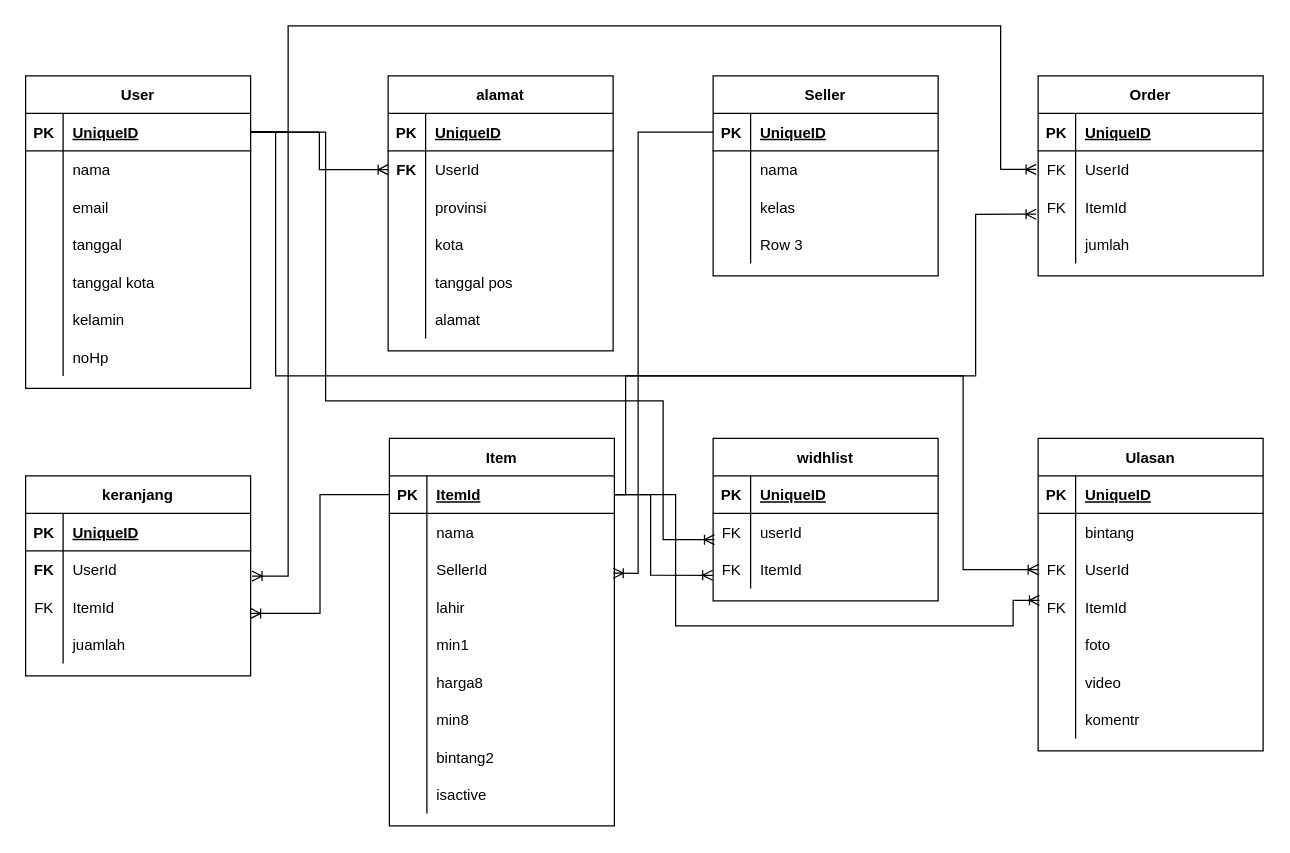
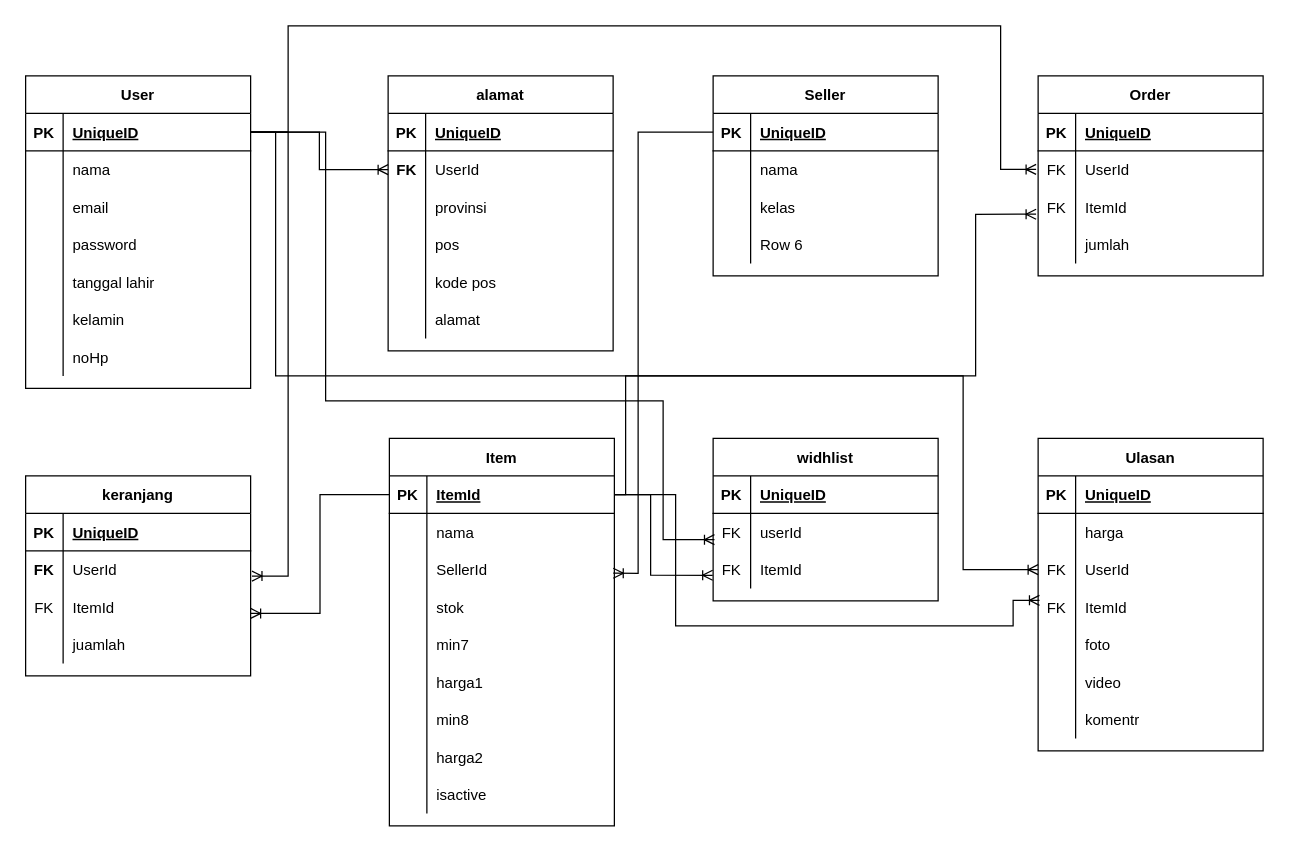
- <mxCell id="14" value="tanggal" style="shape=partialRectangle;connectable=0;fillColor=none;top=0;left=0;bottom=0;right=0;align=left;spacingLeft=6;overflow=hidden;" vertex="1" parent="12"><mxGeometry x="30" width="150" height="30" as="geometry"><mxRectangle width="150" height="30" as="alternateBounds" /></mxGeometry></mxCell>
+ <mxCell id="14" value="password" style="shape=partialRectangle;connectable=0;fillColor=none;top=0;left=0;bottom=0;right=0;align=left;spacingLeft=6;overflow=hidden;" vertex="1" parent="12"><mxGeometry x="30" width="150" height="30" as="geometry"><mxRectangle width="150" height="30" as="alternateBounds" /></mxGeometry></mxCell>
- <mxCell id="36" value="kota" style="shape=partialRectangle;connectable=0;fillColor=none;top=0;left=0;bottom=0;right=0;align=left;spacingLeft=6;overflow=hidden;" vertex="1" parent="34"><mxGeometry x="30" width="150" height="30" as="geometry"><mxRectangle width="150" height="30" as="alternateBounds" /></mxGeometry></mxCell>
+ <mxCell id="36" value="pos" style="shape=partialRectangle;connectable=0;fillColor=none;top=0;left=0;bottom=0;right=0;align=left;spacingLeft=6;overflow=hidden;" vertex="1" parent="34"><mxGeometry x="30" width="150" height="30" as="geometry"><mxRectangle width="150" height="30" as="alternateBounds" /></mxGeometry></mxCell>
- <mxCell id="99" value="Row 3" style="shape=partialRectangle;connectable=0;fillColor=none;top=0;left=0;bottom=0;right=0;align=left;spacingLeft=6;overflow=hidden;" vertex="1" parent="97"><mxGeometry x="30" width="150" height="30" as="geometry"><mxRectangle width="150" height="30" as="alternateBounds" /></mxGeometry></mxCell>
+ <mxCell id="99" value="Row 6" style="shape=partialRectangle;connectable=0;fillColor=none;top=0;left=0;bottom=0;right=0;align=left;spacingLeft=6;overflow=hidden;" vertex="1" parent="97"><mxGeometry x="30" width="150" height="30" as="geometry"><mxRectangle width="150" height="30" as="alternateBounds" /></mxGeometry></mxCell>
- <mxCell id="17" value="tanggal kota" style="shape=partialRectangle;connectable=0;fillColor=none;top=0;left=0;bottom=0;right=0;align=left;spacingLeft=6;overflow=hidden;" vertex="1" parent="15"><mxGeometry x="30" width="150" height="30" as="geometry"><mxRectangle width="150" height="30" as="alternateBounds" /></mxGeometry></mxCell>
+ <mxCell id="17" value="tanggal lahir" style="shape=partialRectangle;connectable=0;fillColor=none;top=0;left=0;bottom=0;right=0;align=left;spacingLeft=6;overflow=hidden;" vertex="1" parent="15"><mxGeometry x="30" width="150" height="30" as="geometry"><mxRectangle width="150" height="30" as="alternateBounds" /></mxGeometry></mxCell>
- <mxCell id="39" value="tanggal pos" style="shape=partialRectangle;connectable=0;fillColor=none;top=0;left=0;bottom=0;right=0;align=left;spacingLeft=6;overflow=hidden;" vertex="1" parent="37"><mxGeometry x="30" width="150" height="30" as="geometry"><mxRectangle width="150" height="30" as="alternateBounds" /></mxGeometry></mxCell>
+ <mxCell id="39" value="kode pos" style="shape=partialRectangle;connectable=0;fillColor=none;top=0;left=0;bottom=0;right=0;align=left;spacingLeft=6;overflow=hidden;" vertex="1" parent="37"><mxGeometry x="30" width="150" height="30" as="geometry"><mxRectangle width="150" height="30" as="alternateBounds" /></mxGeometry></mxCell>
- <mxCell id="134" value="bintang" style="shape=partialRectangle;connectable=0;fillColor=none;top=0;left=0;bottom=0;right=0;align=left;spacingLeft=6;overflow=hidden;" vertex="1" parent="132"><mxGeometry x="30" width="150" height="30" as="geometry"><mxRectangle width="150" height="30" as="alternateBounds" /></mxGeometry></mxCell>
+ <mxCell id="134" value="harga" style="shape=partialRectangle;connectable=0;fillColor=none;top=0;left=0;bottom=0;right=0;align=left;spacingLeft=6;overflow=hidden;" vertex="1" parent="132"><mxGeometry x="30" width="150" height="30" as="geometry"><mxRectangle width="150" height="30" as="alternateBounds" /></mxGeometry></mxCell>
- <mxCell id="70" value="lahir" style="shape=partialRectangle;connectable=0;fillColor=none;top=0;left=0;bottom=0;right=0;align=left;spacingLeft=6;overflow=hidden;" vertex="1" parent="68"><mxGeometry x="30" width="150" height="30" as="geometry"><mxRectangle width="150" height="30" as="alternateBounds" /></mxGeometry></mxCell>
+ <mxCell id="70" value="stok" style="shape=partialRectangle;connectable=0;fillColor=none;top=0;left=0;bottom=0;right=0;align=left;spacingLeft=6;overflow=hidden;" vertex="1" parent="68"><mxGeometry x="30" width="150" height="30" as="geometry"><mxRectangle width="150" height="30" as="alternateBounds" /></mxGeometry></mxCell>
- <mxCell id="73" value="min1" style="shape=partialRectangle;connectable=0;fillColor=none;top=0;left=0;bottom=0;right=0;align=left;spacingLeft=6;overflow=hidden;" vertex="1" parent="71"><mxGeometry x="30" width="150" height="30" as="geometry"><mxRectangle width="150" height="30" as="alternateBounds" /></mxGeometry></mxCell>
+ <mxCell id="73" value="min7" style="shape=partialRectangle;connectable=0;fillColor=none;top=0;left=0;bottom=0;right=0;align=left;spacingLeft=6;overflow=hidden;" vertex="1" parent="71"><mxGeometry x="30" width="150" height="30" as="geometry"><mxRectangle width="150" height="30" as="alternateBounds" /></mxGeometry></mxCell>
- <mxCell id="76" value="harga8" style="shape=partialRectangle;connectable=0;fillColor=none;top=0;left=0;bottom=0;right=0;align=left;spacingLeft=6;overflow=hidden;" vertex="1" parent="74"><mxGeometry x="30" width="150" height="30" as="geometry"><mxRectangle width="150" height="30" as="alternateBounds" /></mxGeometry></mxCell>
+ <mxCell id="76" value="harga1" style="shape=partialRectangle;connectable=0;fillColor=none;top=0;left=0;bottom=0;right=0;align=left;spacingLeft=6;overflow=hidden;" vertex="1" parent="74"><mxGeometry x="30" width="150" height="30" as="geometry"><mxRectangle width="150" height="30" as="alternateBounds" /></mxGeometry></mxCell>
- <mxCell id="82" value="bintang2" style="shape=partialRectangle;connectable=0;fillColor=none;top=0;left=0;bottom=0;right=0;align=left;spacingLeft=6;overflow=hidden;" vertex="1" parent="80"><mxGeometry x="30" width="150" height="30" as="geometry"><mxRectangle width="150" height="30" as="alternateBounds" /></mxGeometry></mxCell>
+ <mxCell id="82" value="harga2" style="shape=partialRectangle;connectable=0;fillColor=none;top=0;left=0;bottom=0;right=0;align=left;spacingLeft=6;overflow=hidden;" vertex="1" parent="80"><mxGeometry x="30" width="150" height="30" as="geometry"><mxRectangle width="150" height="30" as="alternateBounds" /></mxGeometry></mxCell>
